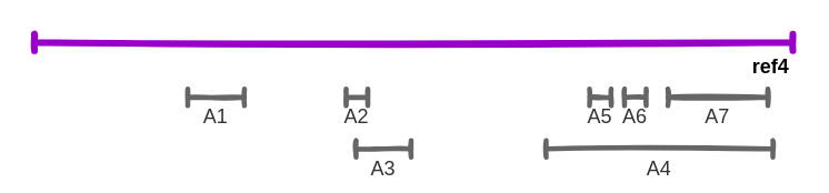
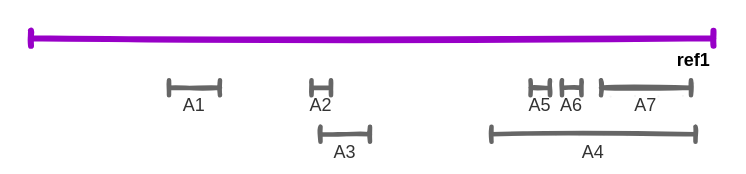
- <mxCell id="2" value="&lt;span&gt;ref4&lt;/span&gt;" style="shape=crossbar;whiteSpace=wrap;html=1;rounded=1;fillColor=none;strokeWidth=4;strokeColor=#9800C7;spacingTop=6;shadow=0;sketch=1;perimeterSpacing=0;fontStyle=1;align=right;fontColor=#000000;verticalAlign=top;labelPosition=center;verticalLabelPosition=middle;" parent="1" vertex="1"><mxGeometry x="20" y="20" width="455" height="10" as="geometry" /></mxCell>
+ <mxCell id="2" value="&lt;span&gt;ref1&lt;/span&gt;" style="shape=crossbar;whiteSpace=wrap;html=1;rounded=1;fillColor=none;strokeWidth=4;strokeColor=#9800C7;spacingTop=6;shadow=0;sketch=1;perimeterSpacing=0;fontStyle=1;align=right;fontColor=#000000;verticalAlign=top;labelPosition=center;verticalLabelPosition=middle;" parent="1" vertex="1"><mxGeometry x="20" y="20" width="455" height="10" as="geometry" /></mxCell>
